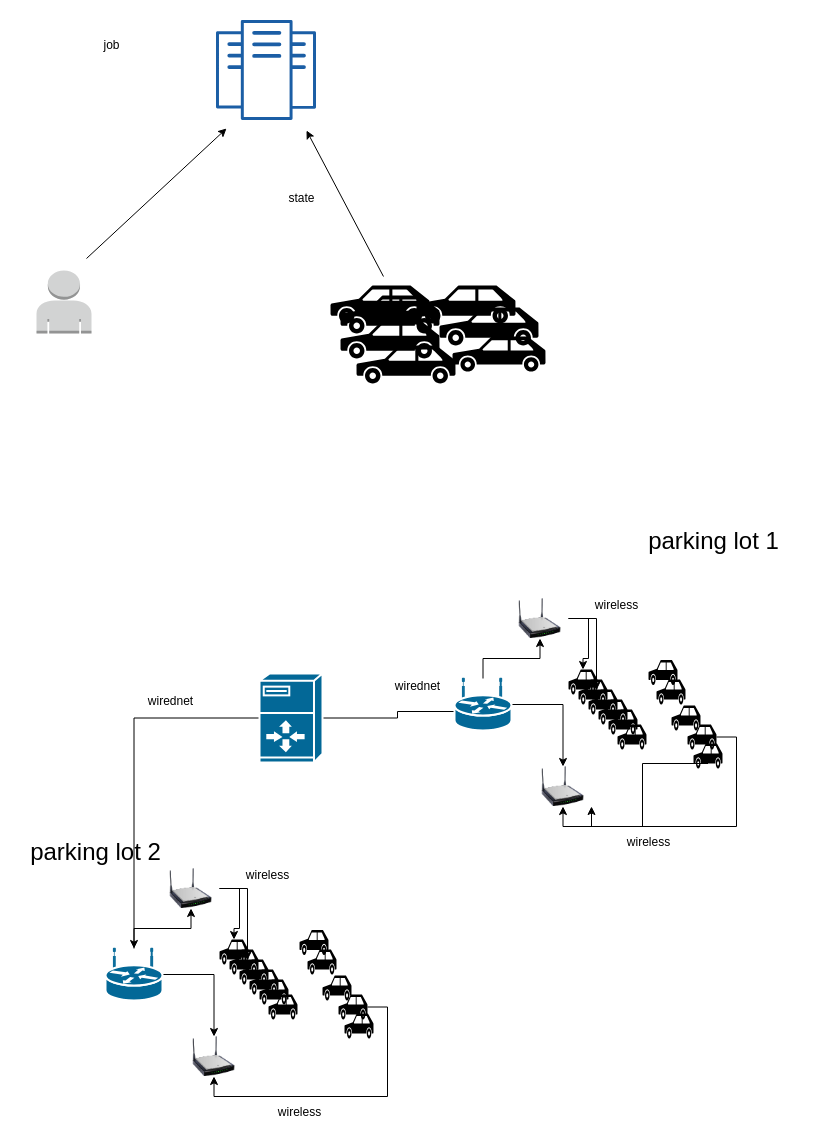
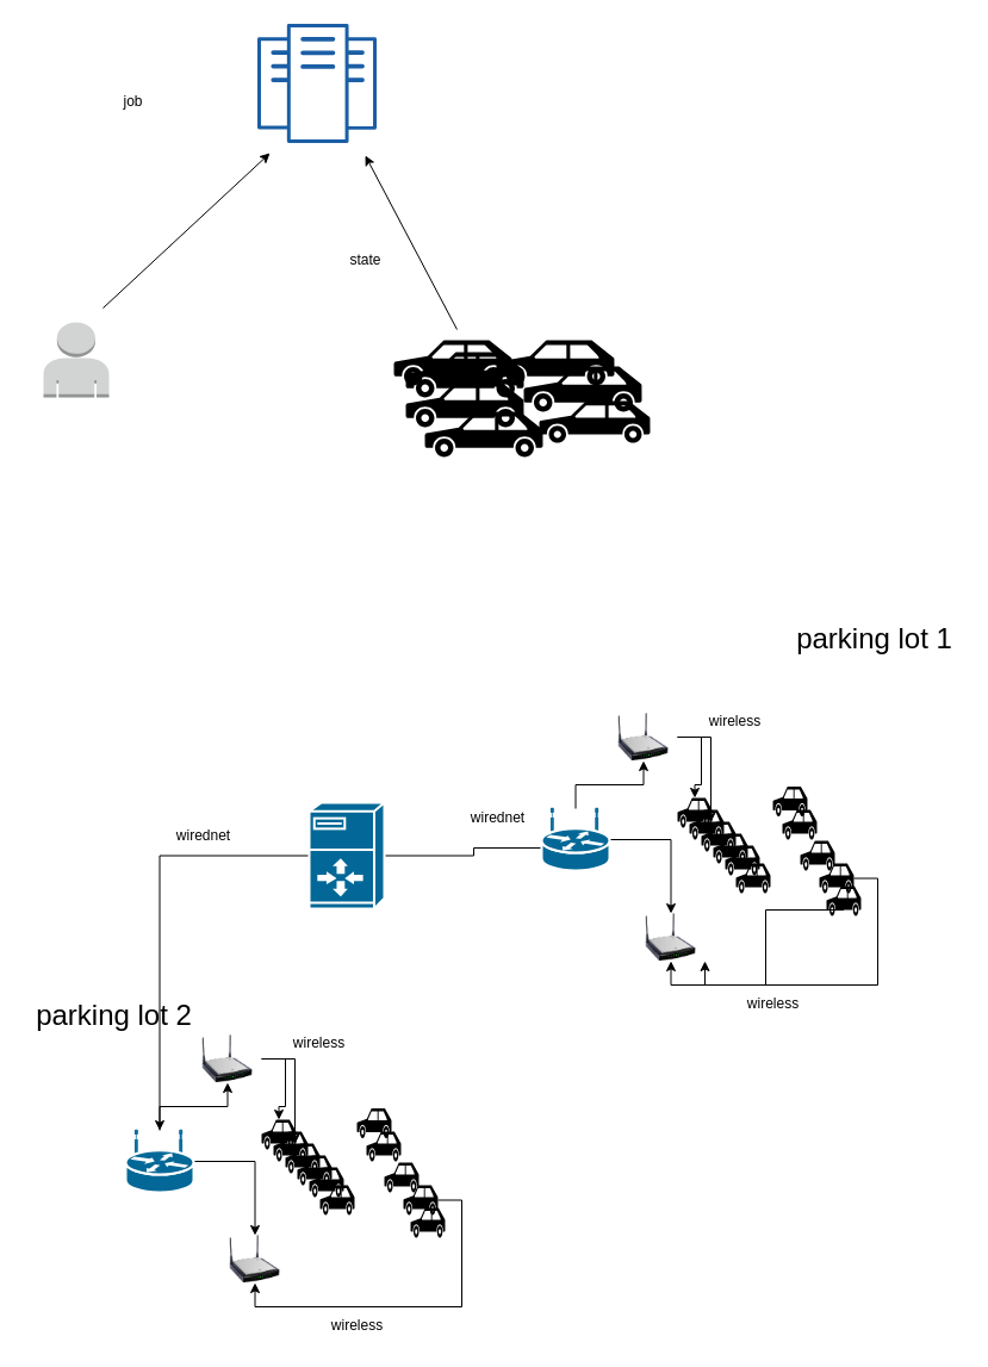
- <mxCell id="6" value="job" style="text;html=1;align=center;verticalAlign=middle;resizable=0;points=[];autosize=1;strokeColor=none;fillColor=none;" vertex="1" parent="1"><mxGeometry x="91" y="30" width="40" height="30" as="geometry" /></mxCell>
+ <mxCell id="6" value="job" style="text;html=1;align=center;verticalAlign=middle;resizable=0;points=[];autosize=1;strokeColor=none;fillColor=none;" vertex="1" parent="1"><mxGeometry x="91" y="70" width="40" height="30" as="geometry" /></mxCell>
- <mxCell id="9" value="state" style="text;html=1;align=center;verticalAlign=middle;resizable=0;points=[];autosize=1;strokeColor=none;fillColor=none;" vertex="1" parent="1"><mxGeometry x="276" y="183" width="50" height="30" as="geometry" /></mxCell>
+ <mxCell id="9" value="state" style="text;html=1;align=center;verticalAlign=middle;resizable=0;points=[];autosize=1;strokeColor=none;fillColor=none;" vertex="1" parent="1"><mxGeometry x="281" y="203" width="50" height="30" as="geometry" /></mxCell>
- <mxCell id="43" value="&lt;font style=&quot;font-size: 24px;&quot;&gt;parking lot 1&lt;/font&gt;" style="text;html=1;align=center;verticalAlign=middle;resizable=0;points=[];autosize=1;strokeColor=none;fillColor=none;" vertex="1" parent="1"><mxGeometry x="638" y="520" width="149" height="41" as="geometry" /></mxCell>
+ <mxCell id="43" value="&lt;font style=&quot;font-size: 24px;&quot;&gt;parking lot 1&lt;/font&gt;" style="text;html=1;align=center;verticalAlign=middle;resizable=0;points=[];autosize=1;strokeColor=none;fillColor=none;" vertex="1" parent="1"><mxGeometry x="658" y="515" width="149" height="41" as="geometry" /></mxCell>
